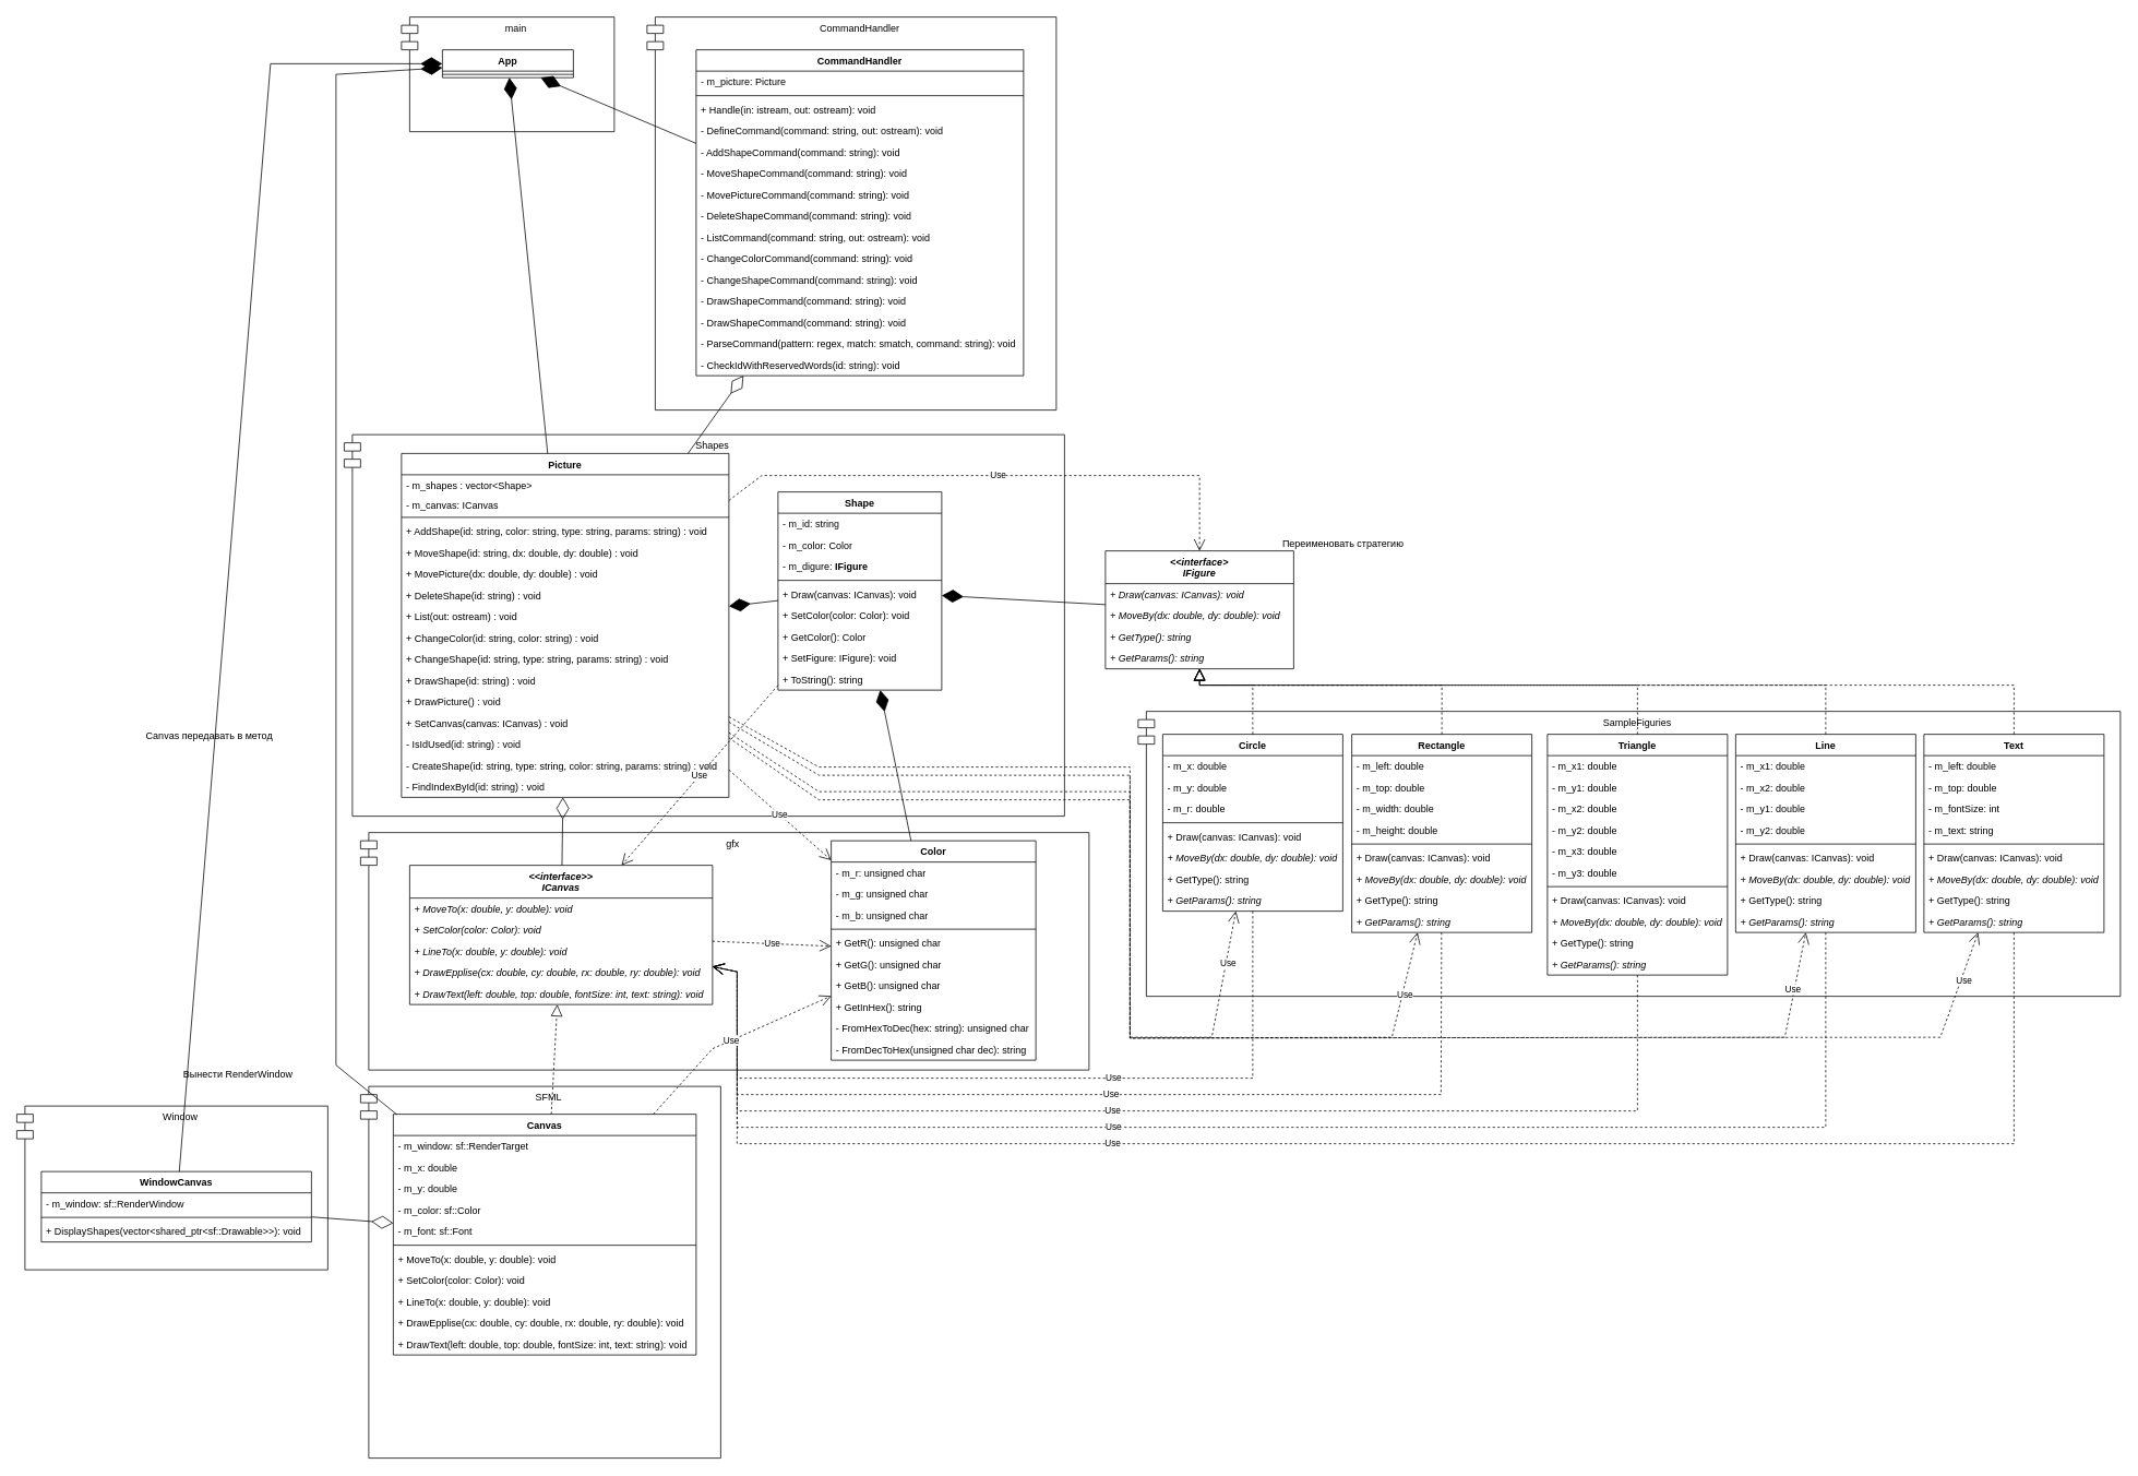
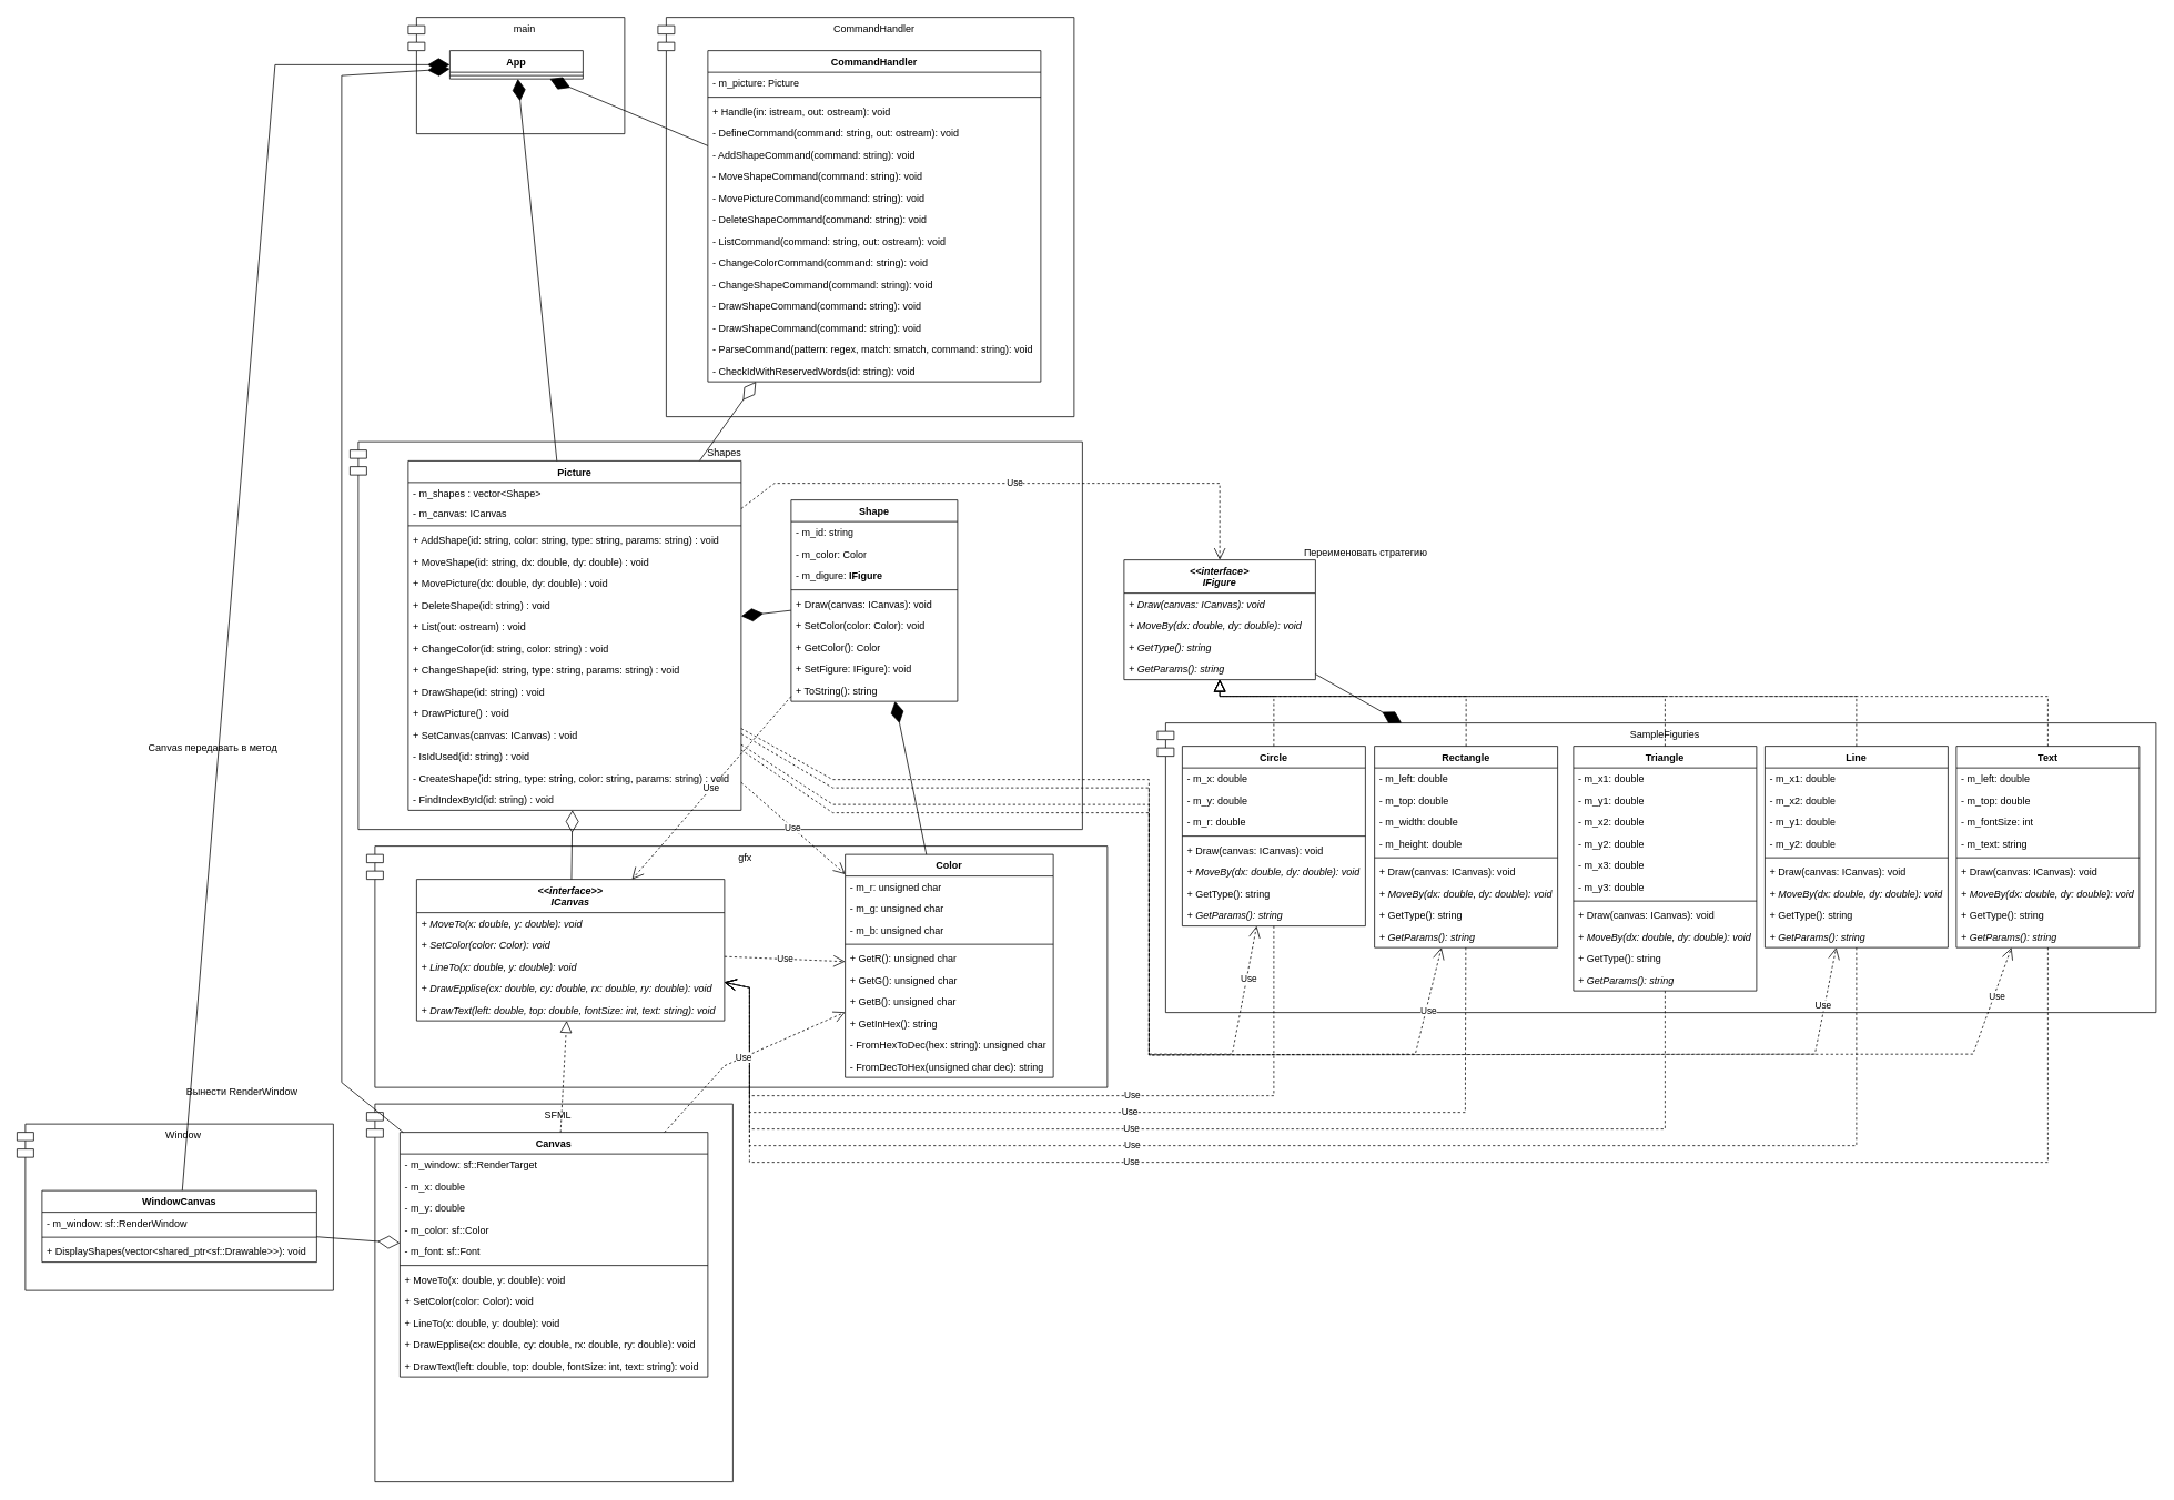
- <mxCell id="66" value="" style="endArrow=diamondThin;endFill=1;endSize=24;html=1;rounded=0;" parent="1" source="61" target="44" edge="1"><mxGeometry width="160" relative="1" as="geometry"><mxPoint x="1280" y="696" as="sourcePoint" /><mxPoint x="1440" y="696" as="targetPoint" /></mxGeometry></mxCell>
+ <mxCell id="66" value="" style="endArrow=diamondThin;endFill=1;endSize=24;html=1;rounded=0;" parent="1" source="61" target="3" edge="1"><mxGeometry width="160" relative="1" as="geometry"><mxPoint x="1280" y="696" as="sourcePoint" /><mxPoint x="1440" y="696" as="targetPoint" /></mxGeometry></mxCell>
